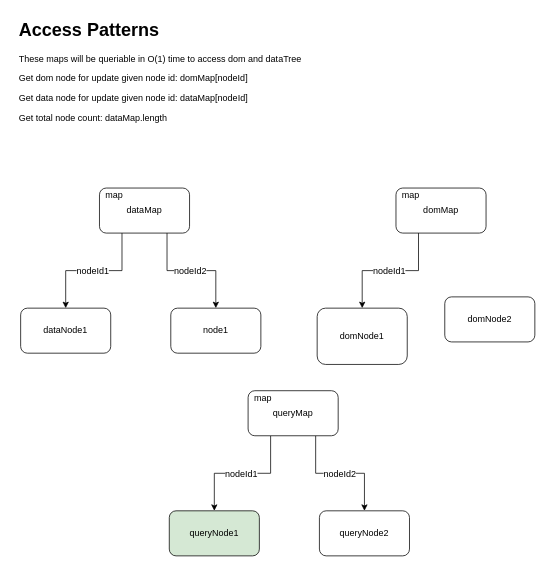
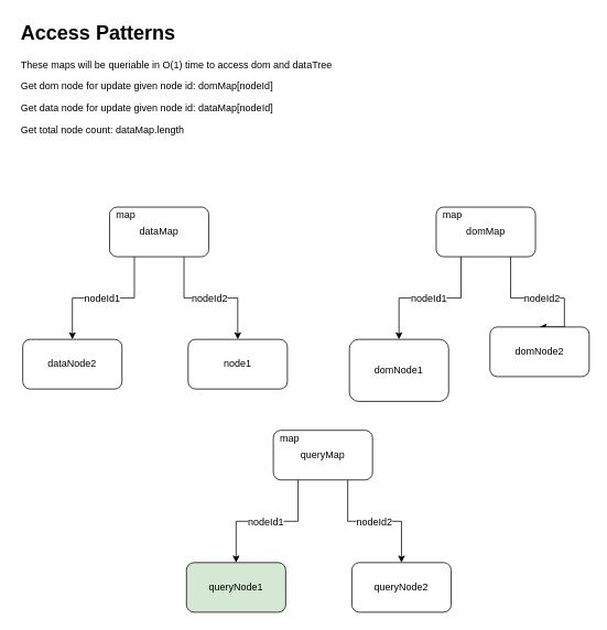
+ <mxCell id="4" style="edgeStyle=orthogonalEdgeStyle;rounded=0;orthogonalLoop=1;jettySize=auto;html=1;exitX=0.75;exitY=1;exitDx=0;exitDy=0;entryX=0.5;entryY=0;entryDx=0;entryDy=0;" parent="1" source="6" target="8" edge="1"><mxGeometry relative="1" as="geometry"><Array as="points"><mxPoint x="617" y="360" /><mxPoint x="682" y="360" /></Array><mxPoint x="602.5" y="320" as="sourcePoint" /></mxGeometry></mxCell>
+ <mxCell id="5" value="nodeId2" style="text;html=1;resizable=0;points=[];align=center;verticalAlign=middle;labelBackgroundColor=#ffffff;" parent="4" vertex="1" connectable="0"><mxGeometry x="-0.267" y="1" relative="1" as="geometry"><mxPoint x="21" y="1" as="offset" /></mxGeometry></mxCell>
- <mxCell id="16" value="dataNode1" style="rounded=1;whiteSpace=wrap;html=1;" parent="1" vertex="1"><mxGeometry x="27" y="410" width="120" height="60" as="geometry" /></mxCell>
+ <mxCell id="16" value="dataNode2" style="rounded=1;whiteSpace=wrap;html=1;" parent="1" vertex="1"><mxGeometry x="27" y="410" width="120" height="60" as="geometry" /></mxCell>
